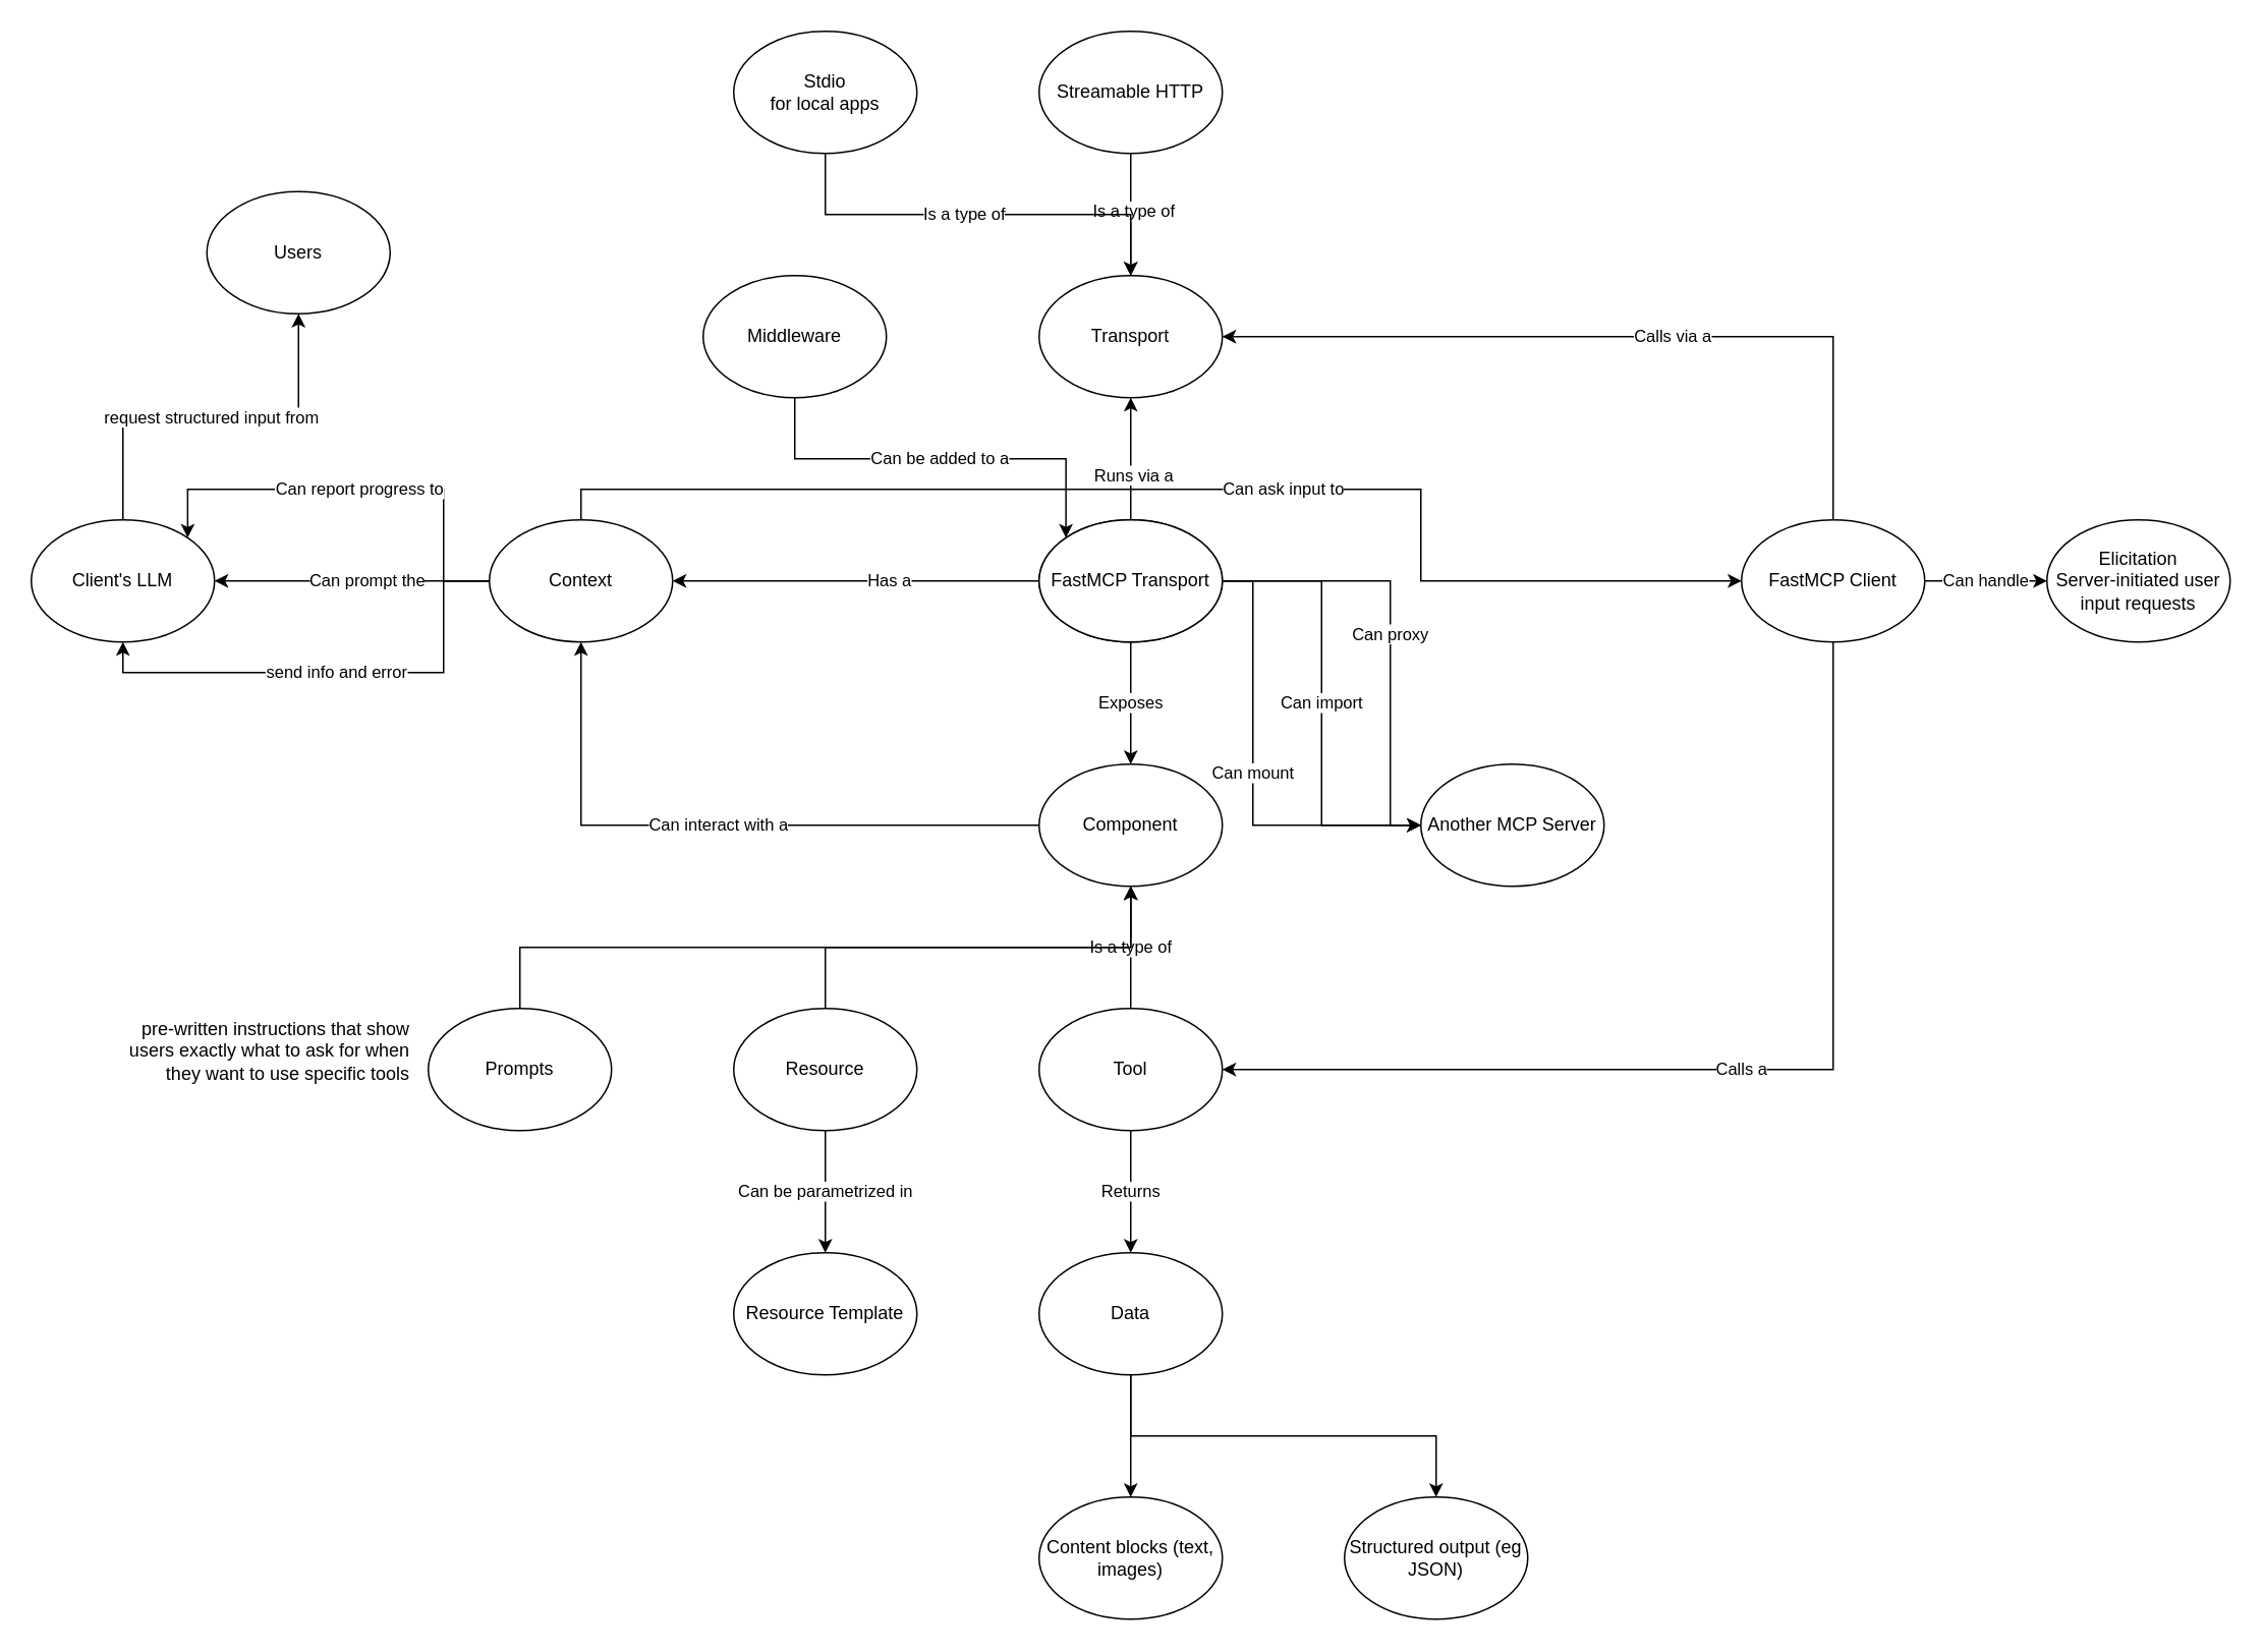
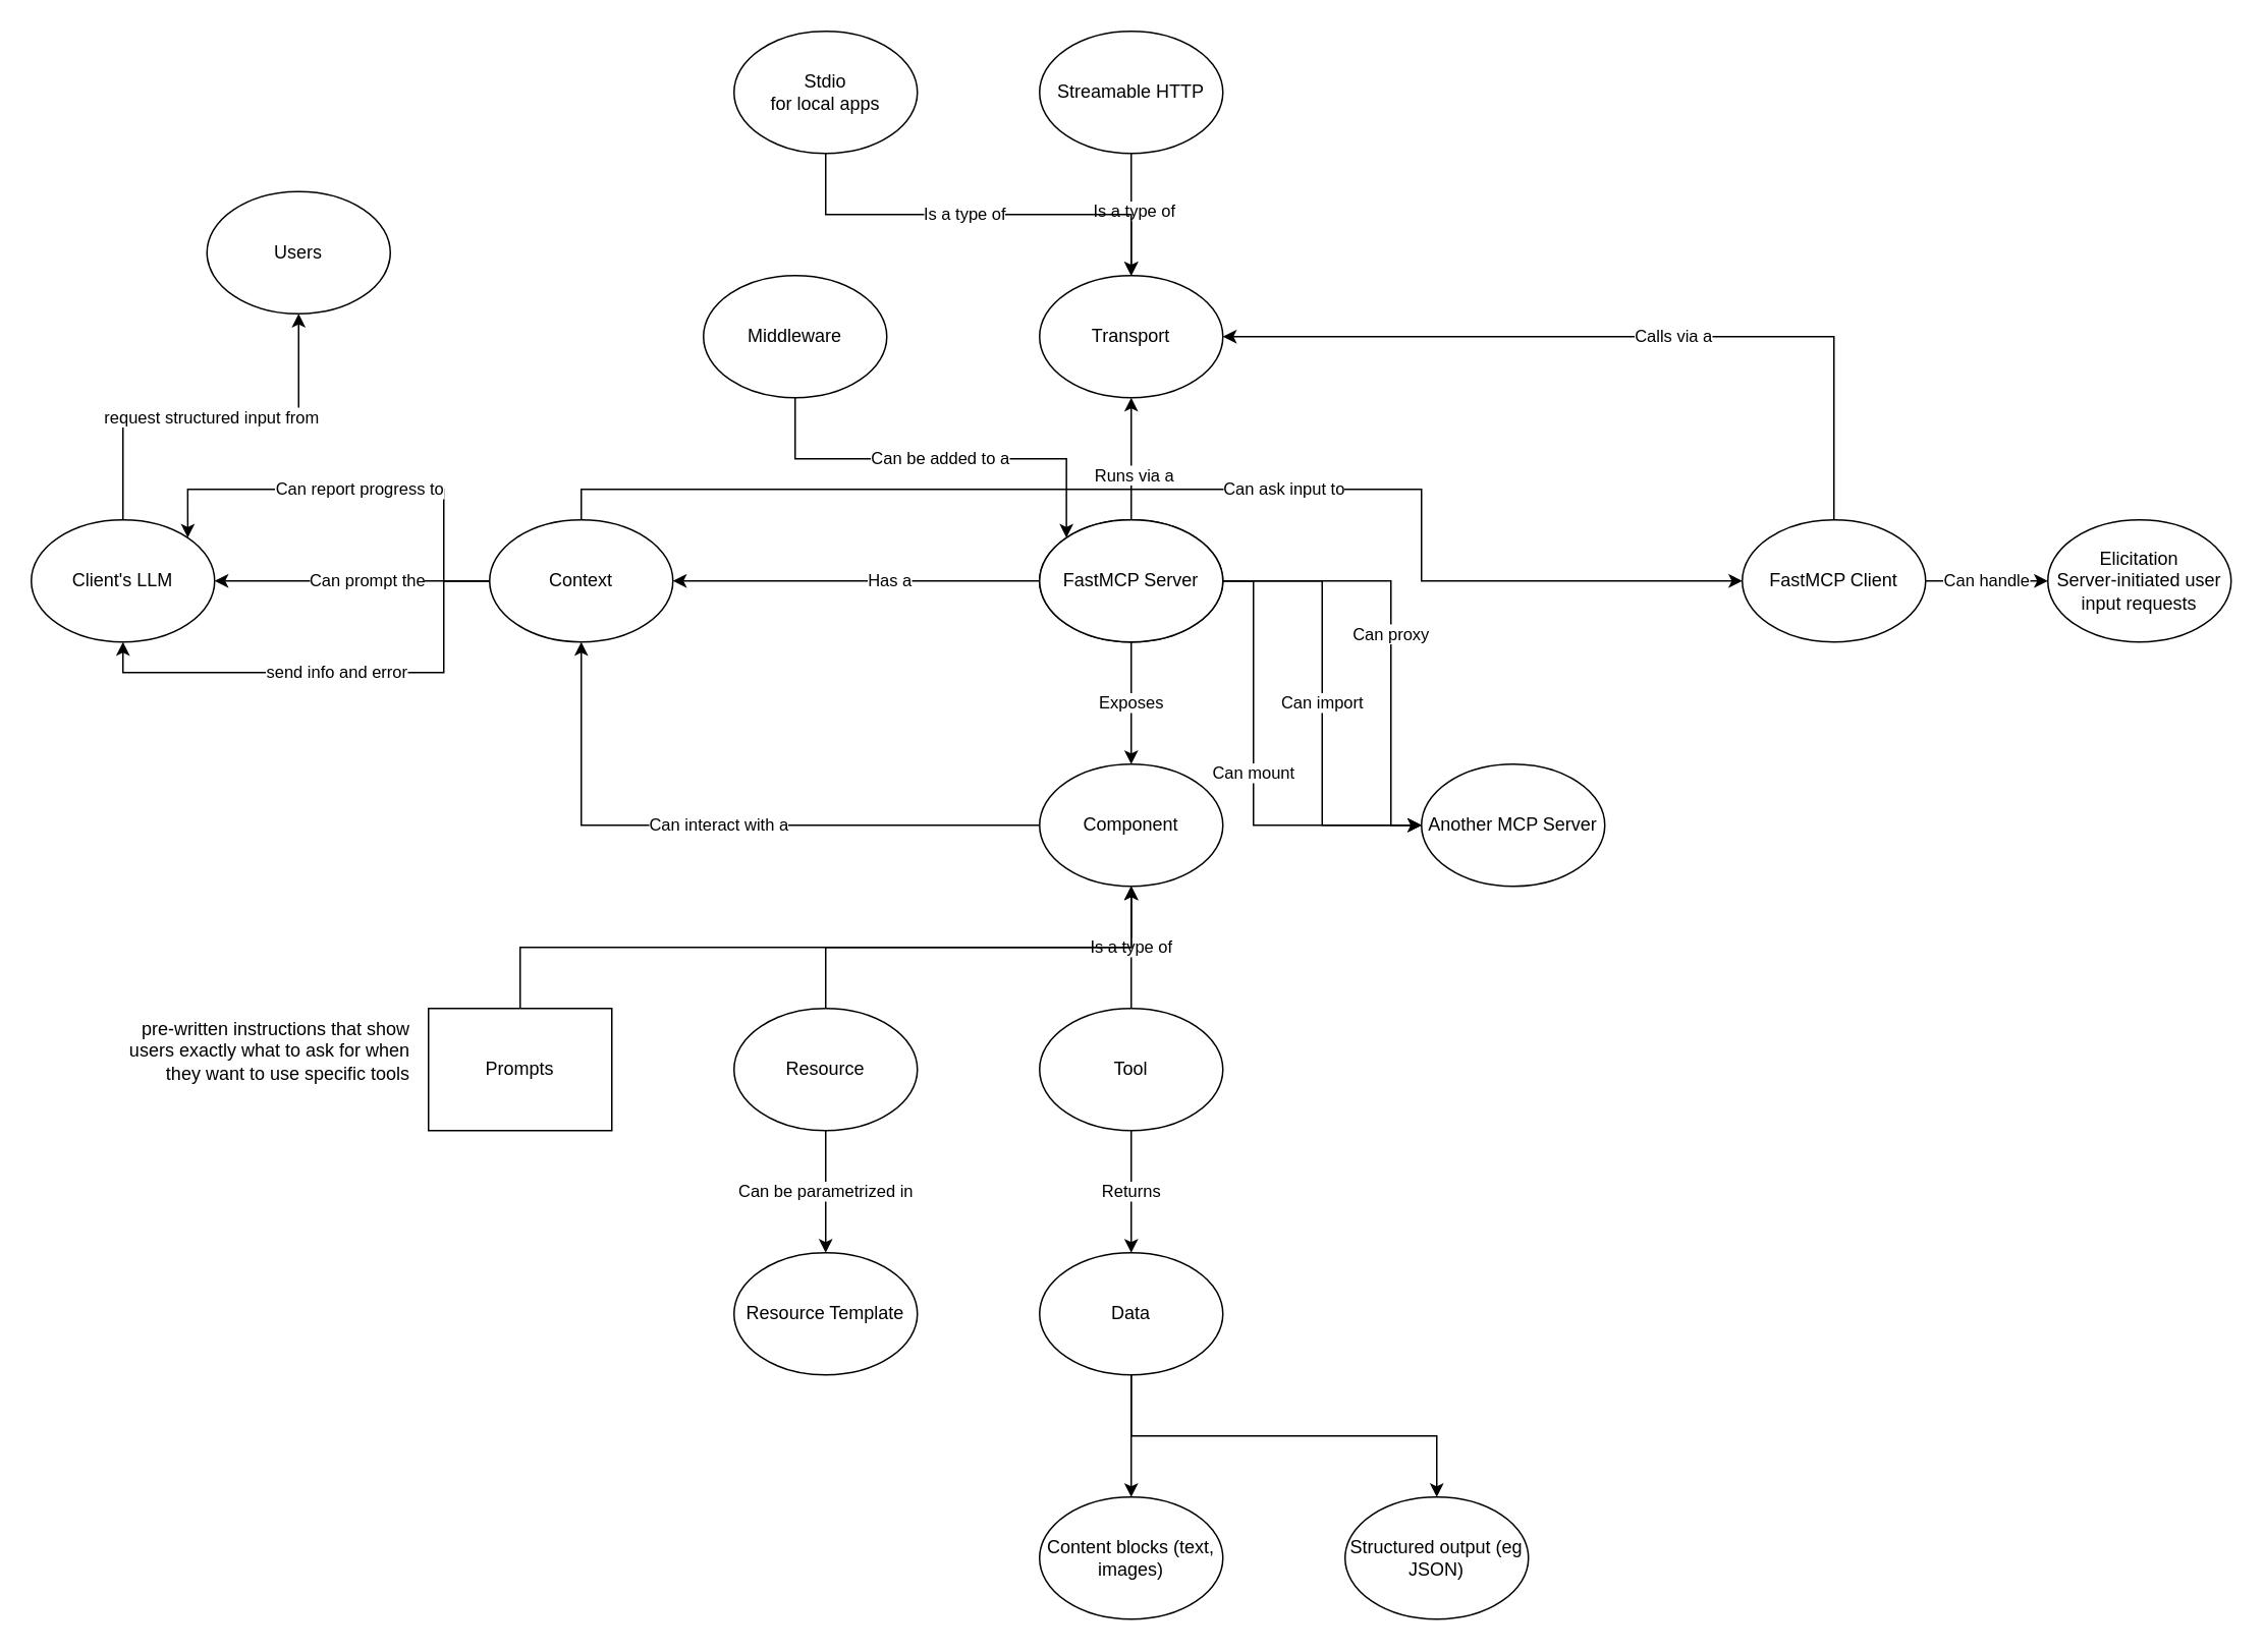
- <mxCell id="11" value="FastMCP Transport" style="ellipse;whiteSpace=wrap;html=1;" parent="1" vertex="1"><mxGeometry x="680" y="340" width="120" height="80" as="geometry" /></mxCell>
+ <mxCell id="11" value="FastMCP Server" style="ellipse;whiteSpace=wrap;html=1;" parent="1" vertex="1"><mxGeometry x="680" y="340" width="120" height="80" as="geometry" /></mxCell>
- <mxCell id="30" value="Prompts" style="ellipse;whiteSpace=wrap;html=1;" parent="1" vertex="1"><mxGeometry x="280" y="660" width="120" height="80" as="geometry" /></mxCell>
+ <mxCell id="30" value="Prompts" style="whiteSpace=wrap;html=1;rounded=0;" parent="1" vertex="1"><mxGeometry x="280" y="660" width="120" height="80" as="geometry" /></mxCell>
- <mxCell id="17" value="Calls a" style="edgeStyle=orthogonalEdgeStyle;rounded=0;orthogonalLoop=1;jettySize=auto;html=1;exitX=0.5;exitY=1;exitDx=0;exitDy=0;entryX=1;entryY=0.5;entryDx=0;entryDy=0;" parent="1" source="19" target="25" edge="1"><mxGeometry relative="1" as="geometry" /></mxCell>
